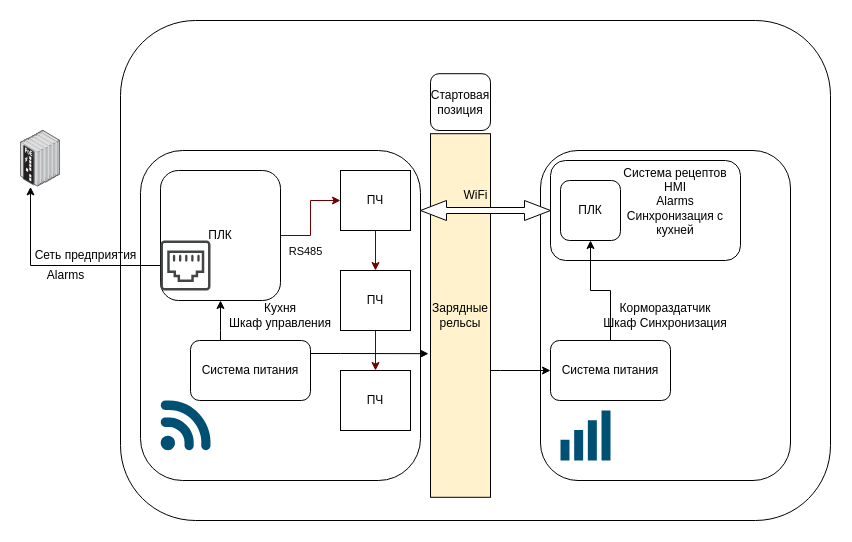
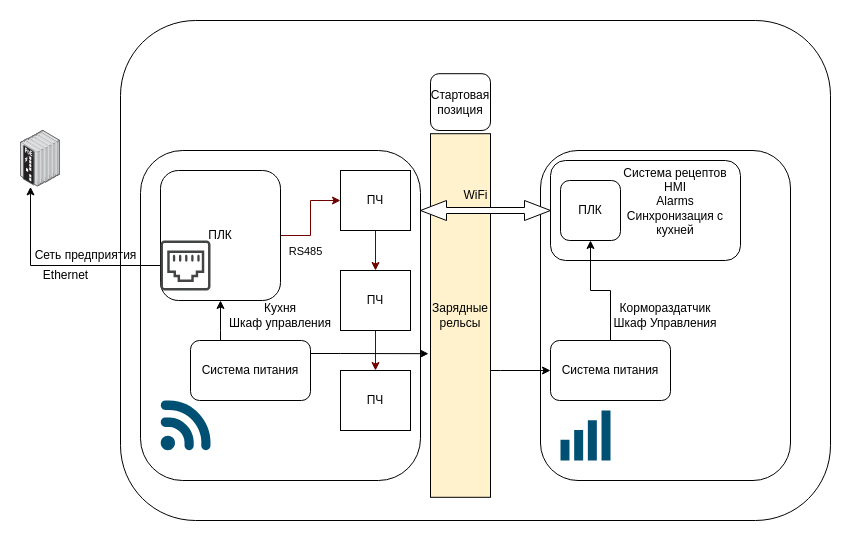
- <mxCell id="19" value="Alarms" style="text;html=1;align=center;verticalAlign=middle;resizable=0;points=[];autosize=1;strokeColor=none;fillColor=none;" vertex="1" parent="1"><mxGeometry x="30" y="260" width="70" height="30" as="geometry" /></mxCell>
+ <mxCell id="19" value="Ethernet" style="text;html=1;align=center;verticalAlign=middle;resizable=0;points=[];autosize=1;strokeColor=none;fillColor=none;" vertex="1" parent="1"><mxGeometry x="30" y="260" width="70" height="30" as="geometry" /></mxCell>
- <mxCell id="13" value="Кормораздатчик&lt;div&gt;Шкаф Синхронизация&lt;/div&gt;" style="rounded=1;whiteSpace=wrap;html=1;" vertex="1" parent="1"><mxGeometry x="540" y="150" width="250" height="330" as="geometry" /></mxCell>
+ <mxCell id="13" value="Кормораздатчик&lt;div&gt;Шкаф Управления&lt;/div&gt;" style="rounded=1;whiteSpace=wrap;html=1;" vertex="1" parent="1"><mxGeometry x="540" y="150" width="250" height="330" as="geometry" /></mxCell>
